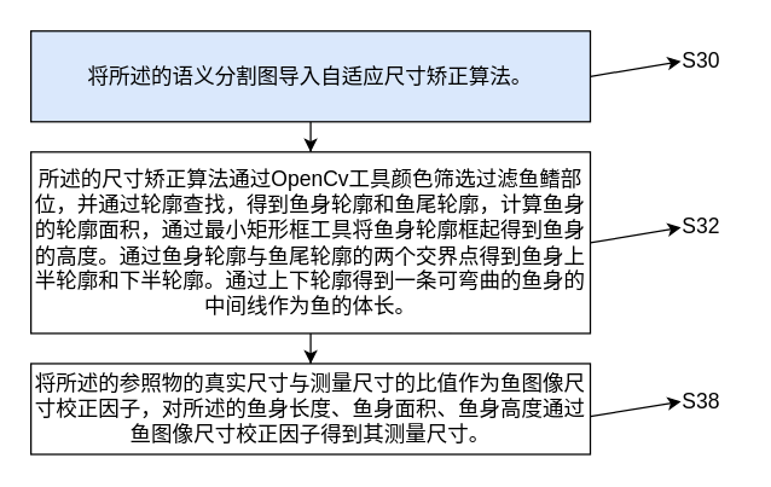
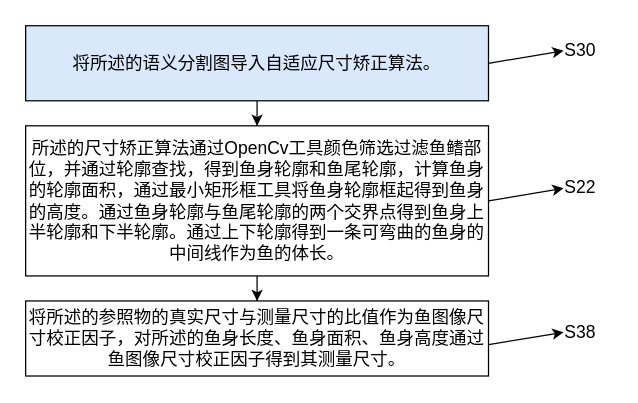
- <mxCell id="10" value="S32" style="text;html=1;align=center;verticalAlign=middle;resizable=0;points=[];autosize=1;strokeColor=none;fillColor=none;fontSize=14;" vertex="1" parent="1"><mxGeometry x="438" y="134" width="50" height="30" as="geometry" /></mxCell>
+ <mxCell id="10" value="S22" style="text;html=1;align=center;verticalAlign=middle;resizable=0;points=[];autosize=1;strokeColor=none;fillColor=none;fontSize=14;" vertex="1" parent="1"><mxGeometry x="438" y="134" width="50" height="30" as="geometry" /></mxCell>
